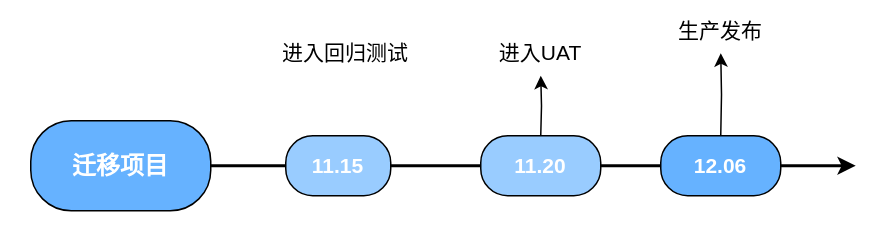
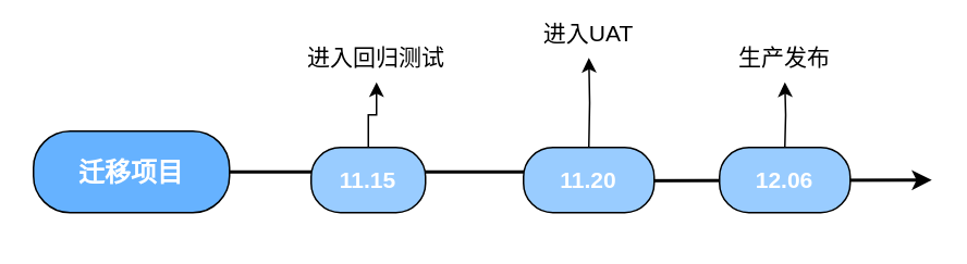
- <mxCell id="10" value="生产发布" style="text;html=1;strokeColor=none;fillColor=none;align=center;verticalAlign=middle;whiteSpace=wrap;rounded=0;fontSize=14;" parent="1" vertex="1"><mxGeometry x="440" y="5" width="80" height="30" as="geometry" /></mxCell>
+ <mxCell id="10" value="生产发布" style="text;html=1;strokeColor=none;fillColor=none;align=center;verticalAlign=middle;whiteSpace=wrap;rounded=0;fontSize=14;" parent="1" vertex="1"><mxGeometry x="440" y="20" width="80" height="30" as="geometry" /></mxCell>
- <mxCell id="8" value="进入UAT" style="text;html=1;strokeColor=none;fillColor=none;align=center;verticalAlign=middle;whiteSpace=wrap;rounded=0;fontSize=14;" parent="1" vertex="1"><mxGeometry x="320" y="20" width="80" height="30" as="geometry" /></mxCell>
+ <mxCell id="8" value="进入UAT" style="text;html=1;strokeColor=none;fillColor=none;align=center;verticalAlign=middle;whiteSpace=wrap;rounded=0;fontSize=14;" parent="1" vertex="1"><mxGeometry x="320" y="5" width="80" height="30" as="geometry" /></mxCell>
+ <mxCell id="4" value="" style="edgeStyle=orthogonalEdgeStyle;rounded=0;orthogonalLoop=1;jettySize=auto;html=1;fontSize=14;" parent="1" source="5" target="6" edge="1"><mxGeometry relative="1" as="geometry" /></mxCell>
- <mxCell id="3" value="&lt;b style=&quot;font-size: 16px;&quot;&gt;迁移项目&lt;/b&gt;" style="rounded=1;whiteSpace=wrap;html=1;fillColor=#66B2FF;fontSize=16;fontColor=#FFFFFF;arcSize=45;" parent="1" vertex="1"><mxGeometry x="20" y="80" width="120" height="60" as="geometry" /></mxCell>
+ <mxCell id="3" value="&lt;b style=&quot;font-size: 16px;&quot;&gt;迁移项目&lt;/b&gt;" style="rounded=1;whiteSpace=wrap;html=1;fillColor=#66B2FF;fontSize=16;fontColor=#FFFFFF;arcSize=45;" parent="1" vertex="1"><mxGeometry x="20" y="80" width="120" height="50" as="geometry" /></mxCell>
- <mxCell id="12" value="&lt;b style=&quot;font-size: 14px&quot;&gt;12.06&lt;/b&gt;" style="rounded=1;whiteSpace=wrap;html=1;fillColor=#66b2ff;fontSize=14;fontColor=#FFFFFF;arcSize=45;" parent="1" vertex="1"><mxGeometry x="440" y="90" width="80" height="40" as="geometry" /></mxCell>
+ <mxCell id="12" value="&lt;b style=&quot;font-size: 14px&quot;&gt;12.06&lt;/b&gt;" style="rounded=1;whiteSpace=wrap;html=1;fillColor=#99CCFF;fontSize=14;fontColor=#FFFFFF;arcSize=45;" parent="1" vertex="1"><mxGeometry x="440" y="90" width="80" height="40" as="geometry" /></mxCell>
